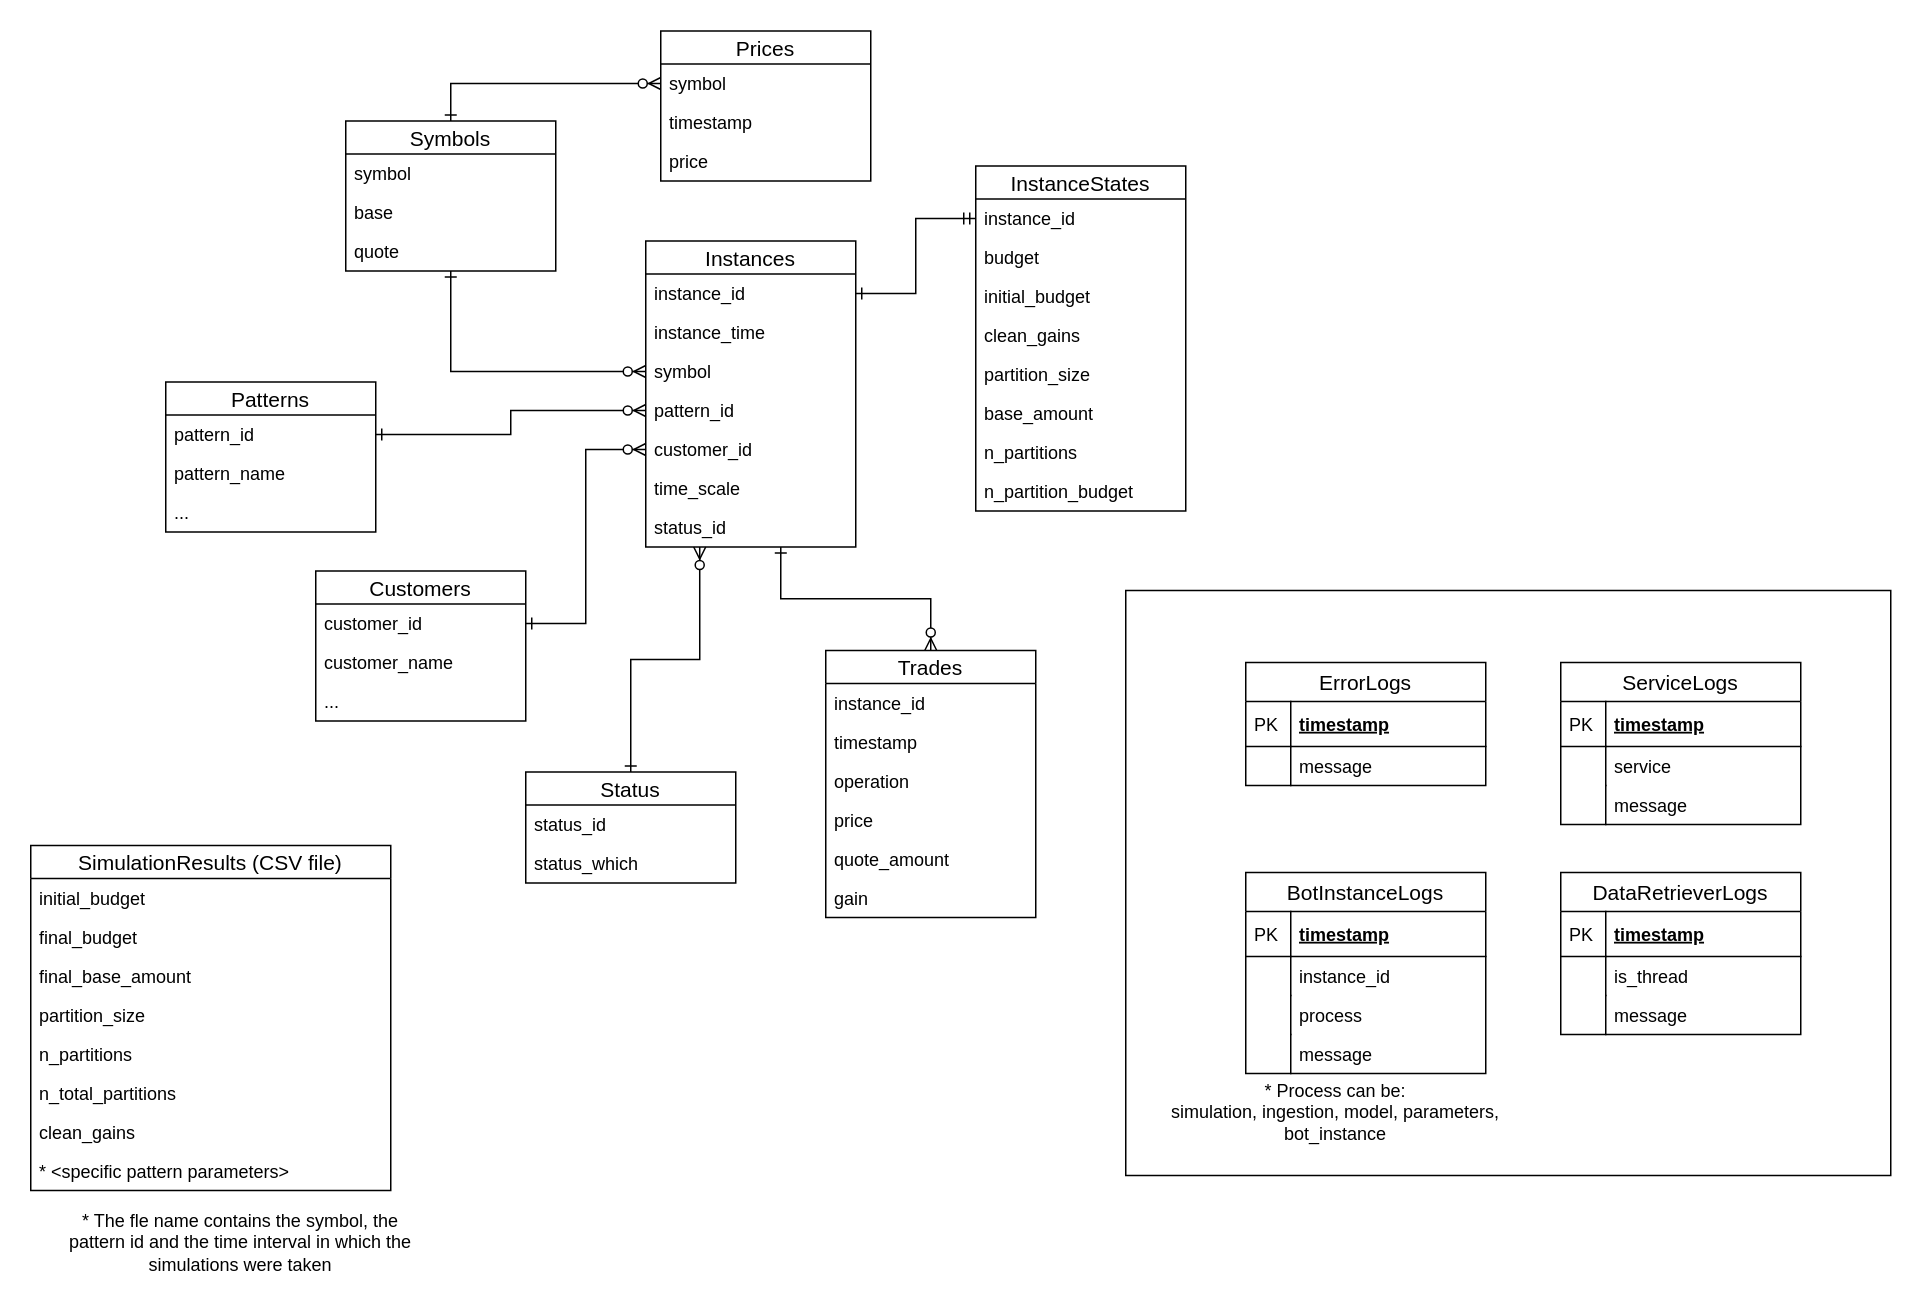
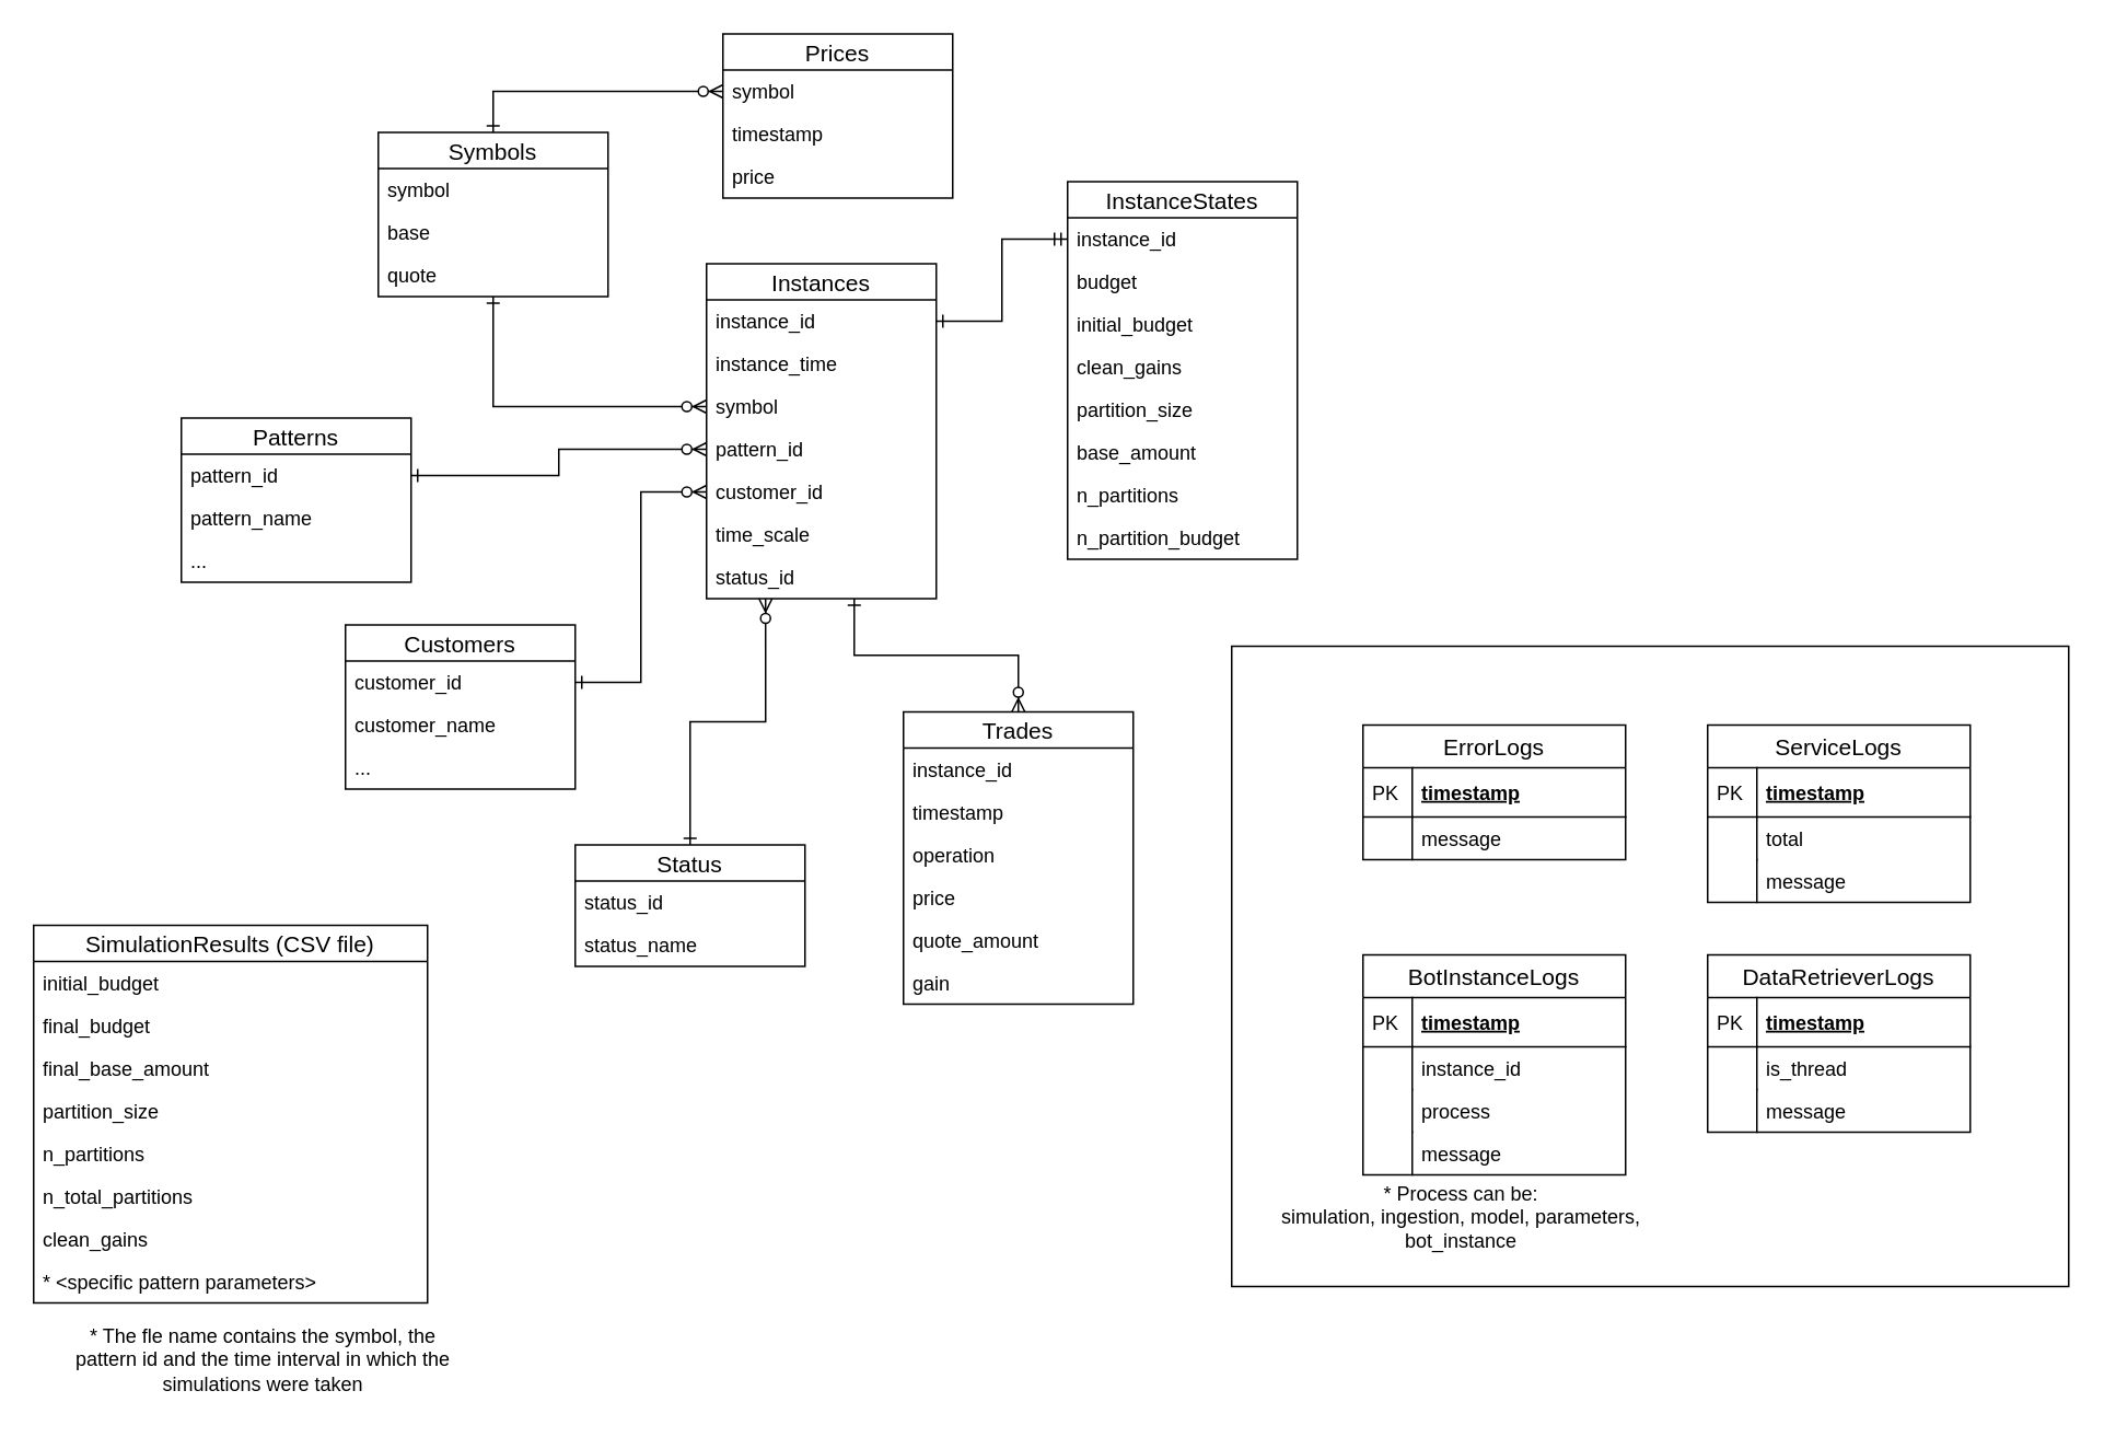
- <mxCell id="52" value="service" style="shape=partialRectangle;top=0;left=0;right=0;bottom=0;align=left;verticalAlign=top;fillColor=none;spacingLeft=34;spacingRight=4;overflow=hidden;rotatable=0;points=[[0,0.5],[1,0.5]];portConstraint=eastwest;dropTarget=0;fontSize=12;" parent="49" vertex="1"><mxGeometry y="56" width="160" height="26" as="geometry" /></mxCell>
+ <mxCell id="52" value="total" style="shape=partialRectangle;top=0;left=0;right=0;bottom=0;align=left;verticalAlign=top;fillColor=none;spacingLeft=34;spacingRight=4;overflow=hidden;rotatable=0;points=[[0,0.5],[1,0.5]];portConstraint=eastwest;dropTarget=0;fontSize=12;" parent="49" vertex="1"><mxGeometry y="56" width="160" height="26" as="geometry" /></mxCell>
- <mxCell id="91" value="status_which" style="text;strokeColor=none;fillColor=none;spacingLeft=4;spacingRight=4;overflow=hidden;rotatable=0;points=[[0,0.5],[1,0.5]];portConstraint=eastwest;fontSize=12;" parent="89" vertex="1"><mxGeometry y="48" width="140" height="26" as="geometry" /></mxCell>
+ <mxCell id="91" value="status_name" style="text;strokeColor=none;fillColor=none;spacingLeft=4;spacingRight=4;overflow=hidden;rotatable=0;points=[[0,0.5],[1,0.5]];portConstraint=eastwest;fontSize=12;" parent="89" vertex="1"><mxGeometry y="48" width="140" height="26" as="geometry" /></mxCell>
